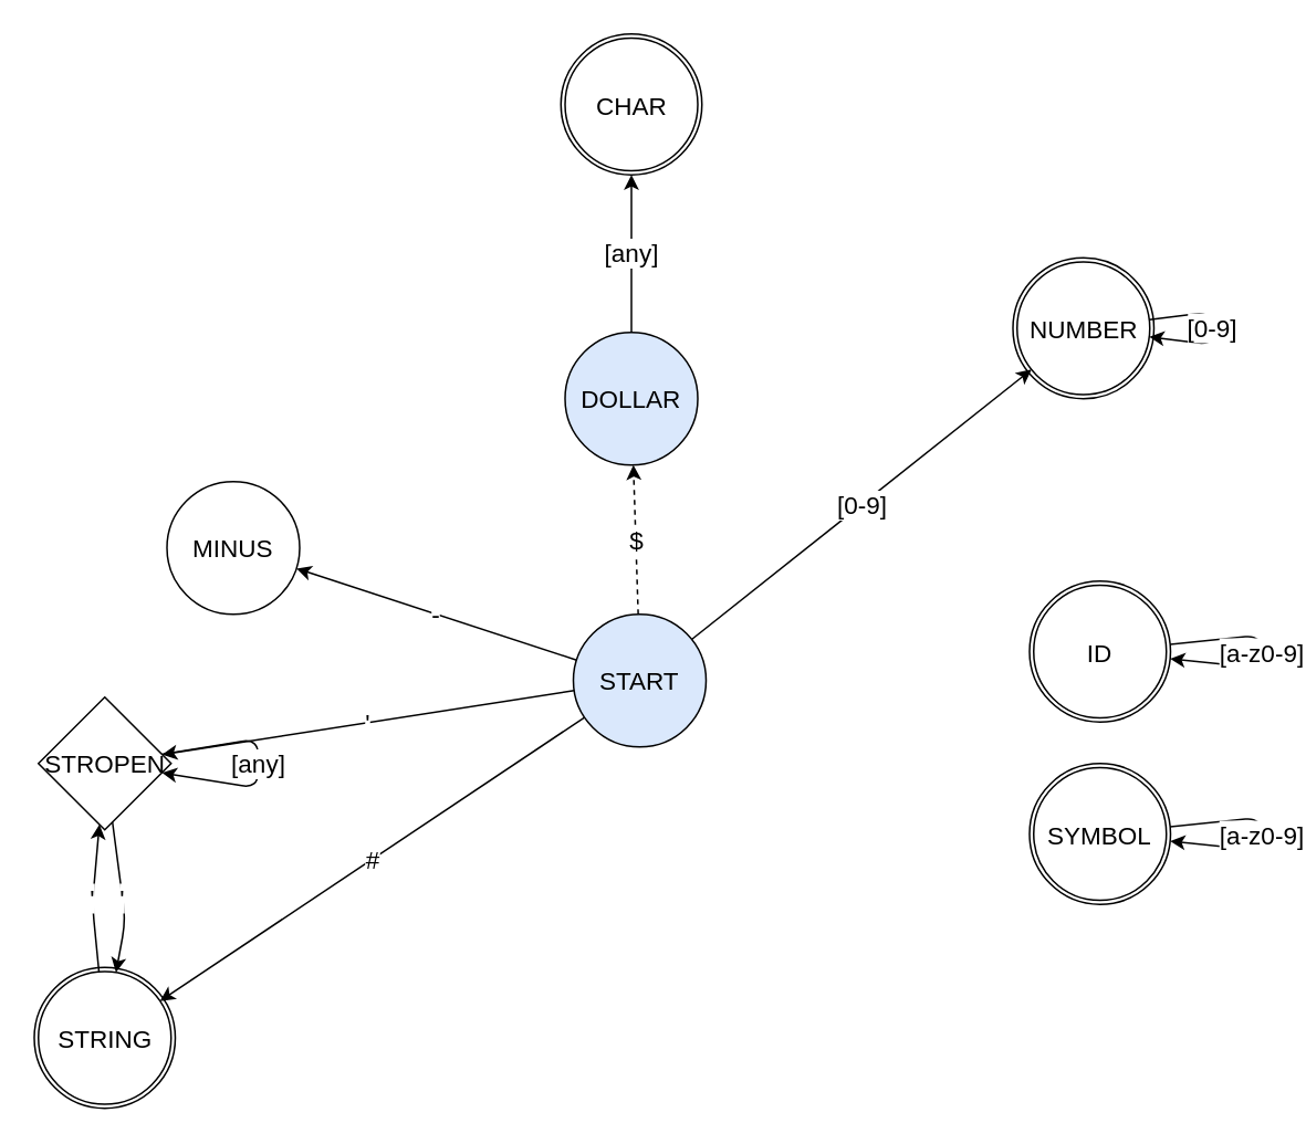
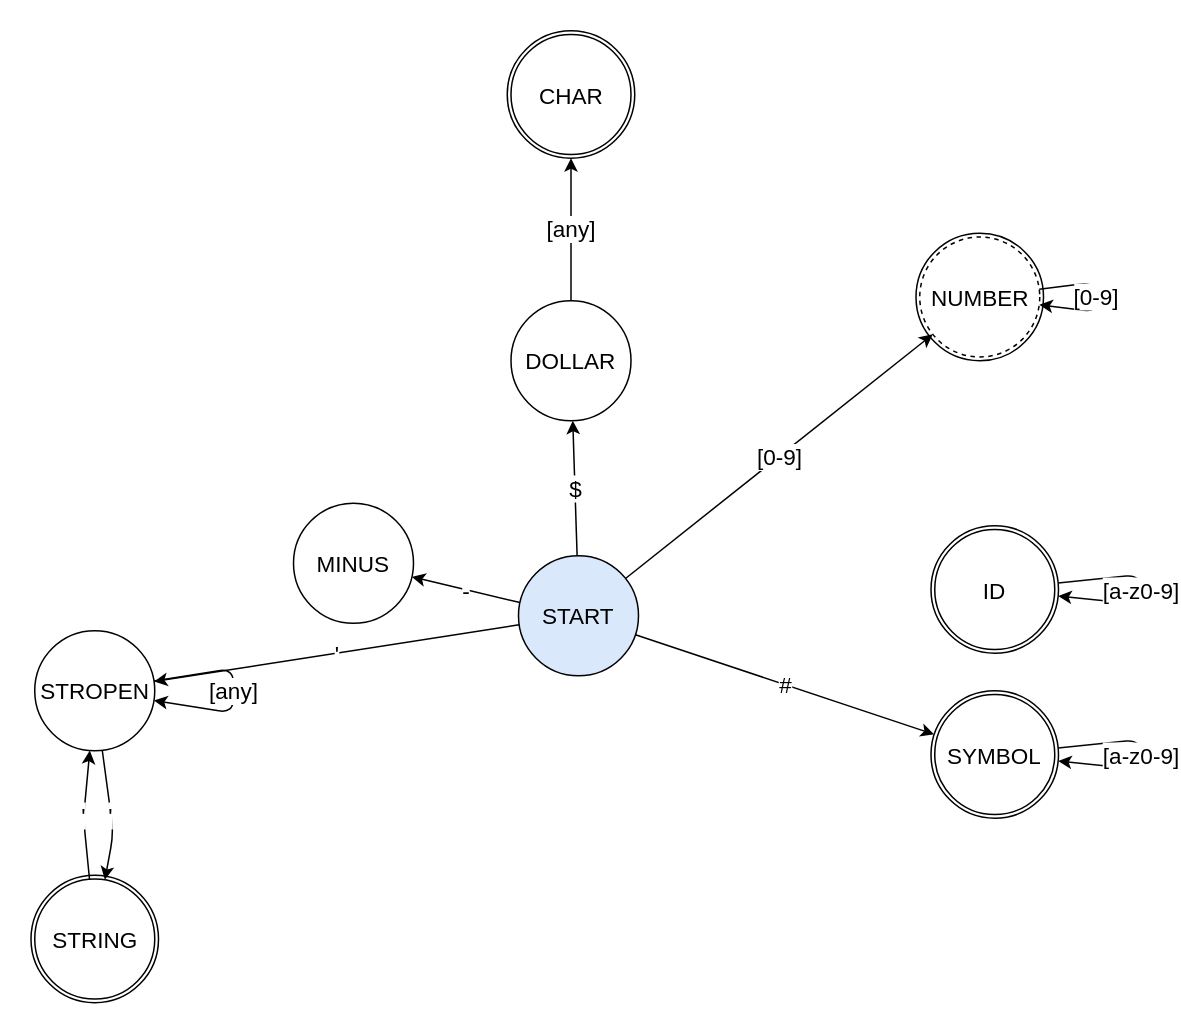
- <mxCell id="19" value="NUMBER" style="ellipse;whiteSpace=wrap;html=1;aspect=fixed;fillColor=default;gradientColor=none;pointerEvents=0;fontFamily=Helvetica;fontSize=15;fontColor=default;" parent="18" vertex="1"><mxGeometry x="2.5" y="2.5" width="80" height="80" as="geometry" /></mxCell>
+ <mxCell id="19" value="NUMBER" style="ellipse;whiteSpace=wrap;html=1;aspect=fixed;fillColor=default;gradientColor=none;pointerEvents=0;fontFamily=Helvetica;fontSize=15;fontColor=default;dashed=1;" parent="18" vertex="1"><mxGeometry x="2.5" y="2.5" width="80" height="80" as="geometry" /></mxCell>
- <mxCell id="9" value="&lt;font style=&quot;font-size: 15px&quot;&gt;DOLLAR&lt;/font&gt;" style="ellipse;whiteSpace=wrap;html=1;aspect=fixed;fillColor=#dae8fc;" parent="1" vertex="1"><mxGeometry x="340" y="200" width="80" height="80" as="geometry" /></mxCell>
+ <mxCell id="9" value="&lt;font style=&quot;font-size: 15px&quot;&gt;DOLLAR&lt;/font&gt;" style="ellipse;whiteSpace=wrap;html=1;aspect=fixed;" parent="1" vertex="1"><mxGeometry x="340" y="200" width="80" height="80" as="geometry" /></mxCell>
- <mxCell id="17" value="MINUS" style="ellipse;whiteSpace=wrap;html=1;aspect=fixed;fillColor=default;gradientColor=none;pointerEvents=0;fontFamily=Helvetica;fontSize=15;fontColor=default;" parent="1" vertex="1"><mxGeometry x="100" y="290" width="80" height="80" as="geometry" /></mxCell>
+ <mxCell id="17" value="MINUS" style="ellipse;whiteSpace=wrap;html=1;aspect=fixed;fillColor=default;gradientColor=none;pointerEvents=0;fontFamily=Helvetica;fontSize=15;fontColor=default;" parent="1" vertex="1"><mxGeometry x="195" y="335" width="80" height="80" as="geometry" /></mxCell>
- <mxCell id="2" value="$" style="edgeStyle=none;html=1;labelBorderColor=none;spacing=2;spacingTop=0;fontSize=15;dashed=1;" parent="1" source="7" target="9" edge="1"><mxGeometry relative="1" as="geometry" /></mxCell>
+ <mxCell id="2" value="$" style="edgeStyle=none;html=1;labelBorderColor=none;spacing=2;spacingTop=0;fontSize=15;" parent="1" source="7" target="9" edge="1"><mxGeometry relative="1" as="geometry" /></mxCell>
- <mxCell id="27" value="STROPEN" style="rhombus;whiteSpace=wrap;html=1;aspect=fixed;fillColor=default;gradientColor=none;pointerEvents=0;fontFamily=Helvetica;fontSize=15;fontColor=default;" parent="26" vertex="1"><mxGeometry x="2.5" width="80" height="80" as="geometry" /></mxCell>
+ <mxCell id="27" value="STROPEN" style="ellipse;whiteSpace=wrap;html=1;aspect=fixed;fillColor=default;gradientColor=none;pointerEvents=0;fontFamily=Helvetica;fontSize=15;fontColor=default;" parent="26" vertex="1"><mxGeometry x="2.5" width="80" height="80" as="geometry" /></mxCell>
- <mxCell id="6" value="#" style="edgeStyle=none;html=1;fontSize=15;" parent="1" source="7" target="30" edge="1"><mxGeometry relative="1" as="geometry" /></mxCell>
+ <mxCell id="6" value="#" style="edgeStyle=none;html=1;fontSize=15;" parent="1" source="7" target="24" edge="1"><mxGeometry relative="1" as="geometry" /></mxCell>
